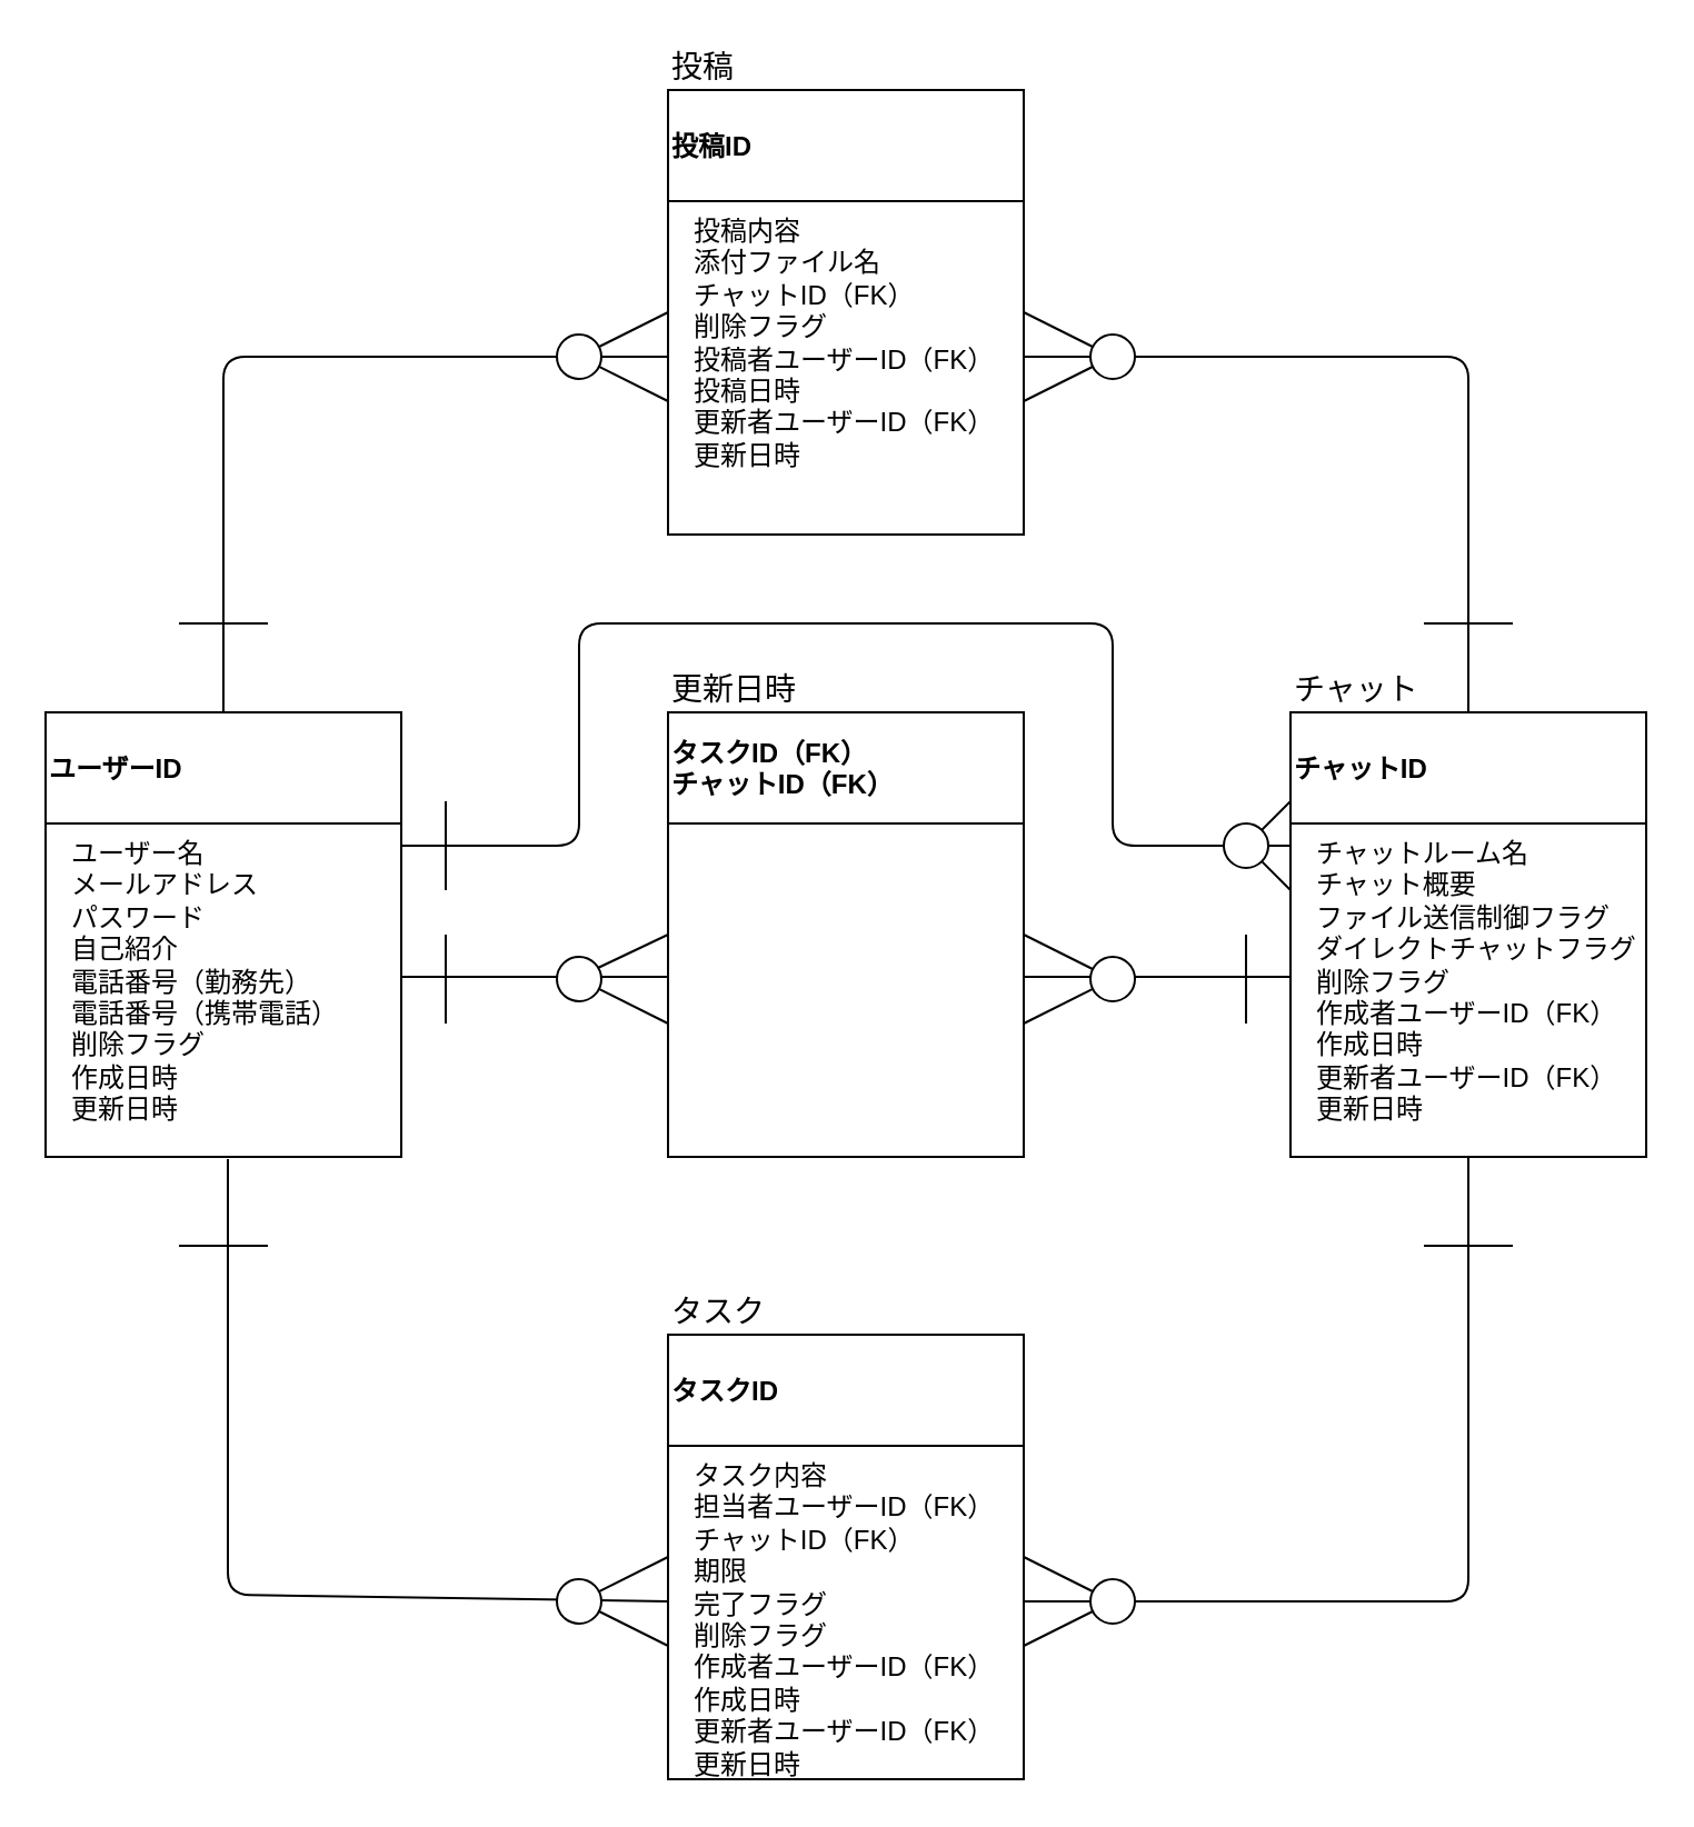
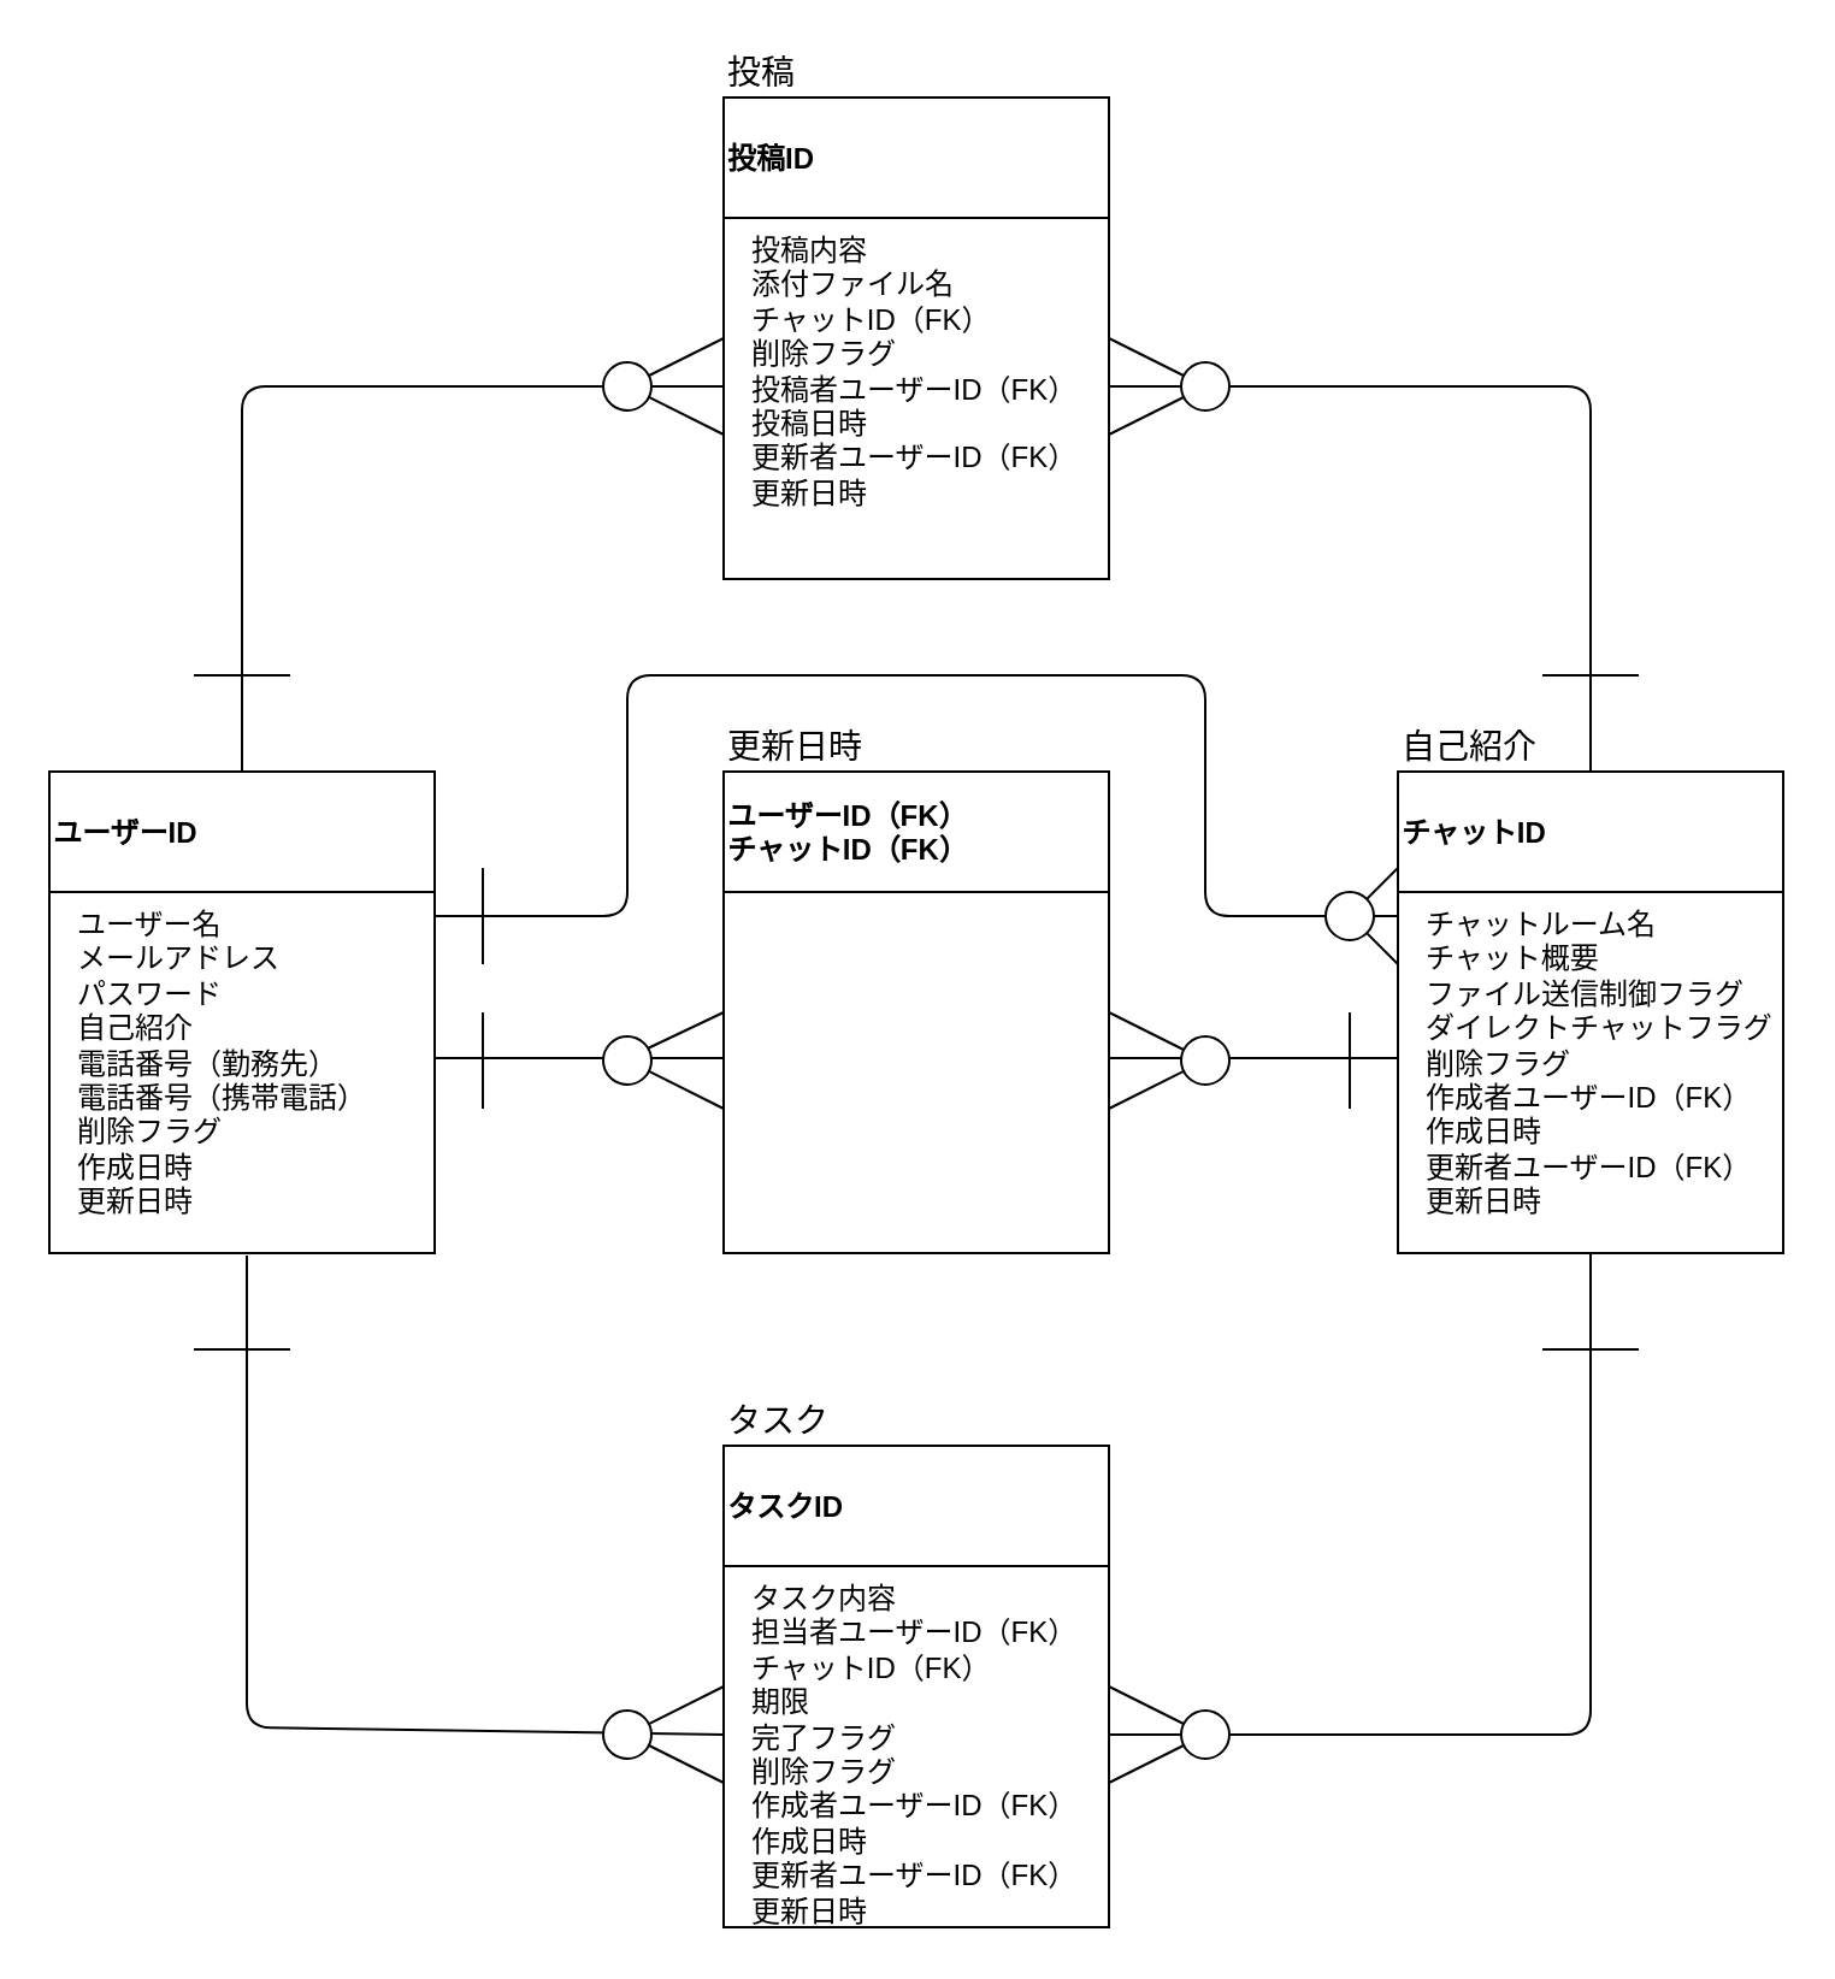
- <mxCell id="28" value="チャット" style="text;html=1;strokeColor=none;fillColor=none;align=left;verticalAlign=middle;whiteSpace=wrap;rounded=0;labelBackgroundColor=none;fontSize=14;" vertex="1" parent="1"><mxGeometry x="580" y="300" width="60" height="20" as="geometry" /></mxCell>
+ <mxCell id="28" value="自己紹介" style="text;html=1;strokeColor=none;fillColor=none;align=left;verticalAlign=middle;whiteSpace=wrap;rounded=0;labelBackgroundColor=none;fontSize=14;" vertex="1" parent="1"><mxGeometry x="580" y="300" width="60" height="20" as="geometry" /></mxCell>
- <mxCell id="13" value="タスクID（FK）&#10;チャットID（FK）" style="swimlane;labelBackgroundColor=none;align=left;startSize=50;" vertex="1" parent="1"><mxGeometry x="300" y="320" width="160" height="200" as="geometry" /></mxCell>
+ <mxCell id="13" value="ユーザーID（FK）&#10;チャットID（FK）" style="swimlane;labelBackgroundColor=none;align=left;startSize=50;" vertex="1" parent="1"><mxGeometry x="300" y="320" width="160" height="200" as="geometry" /></mxCell>
